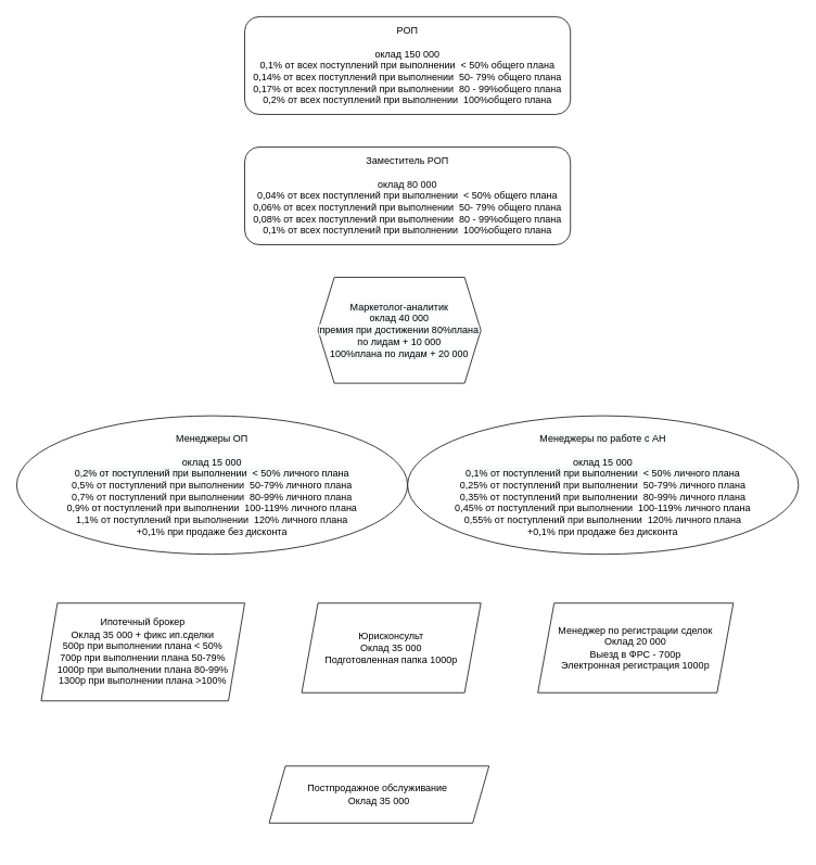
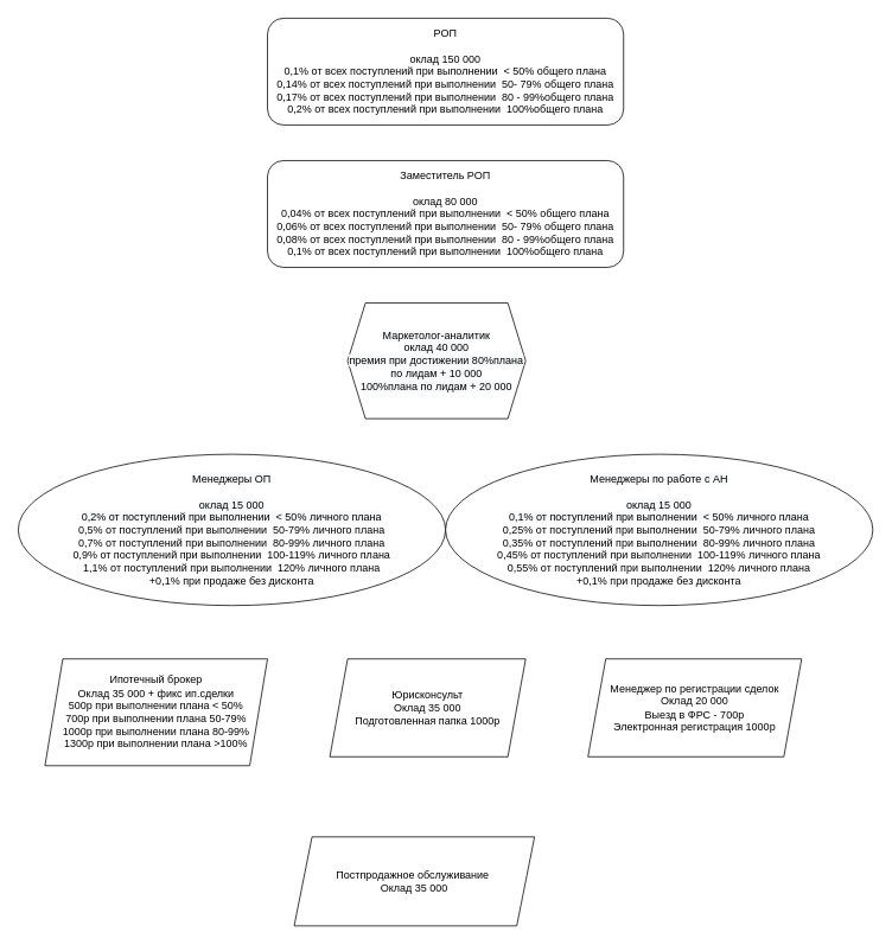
- <mxCell id="9" value="Постпродажное обслуживание&amp;nbsp;&lt;br&gt;Оклад 35 000" style="shape=parallelogram;perimeter=parallelogramPerimeter;whiteSpace=wrap;html=1;fixedSize=1;" vertex="1" parent="1"><mxGeometry x="330" y="940" width="270" height="70" as="geometry" /></mxCell>
+ <mxCell id="9" value="Постпродажное обслуживание&amp;nbsp;&lt;br&gt;Оклад 35 000" style="shape=parallelogram;perimeter=parallelogramPerimeter;whiteSpace=wrap;html=1;fixedSize=1;" vertex="1" parent="1"><mxGeometry x="330" y="940" width="270" height="100" as="geometry" /></mxCell>
